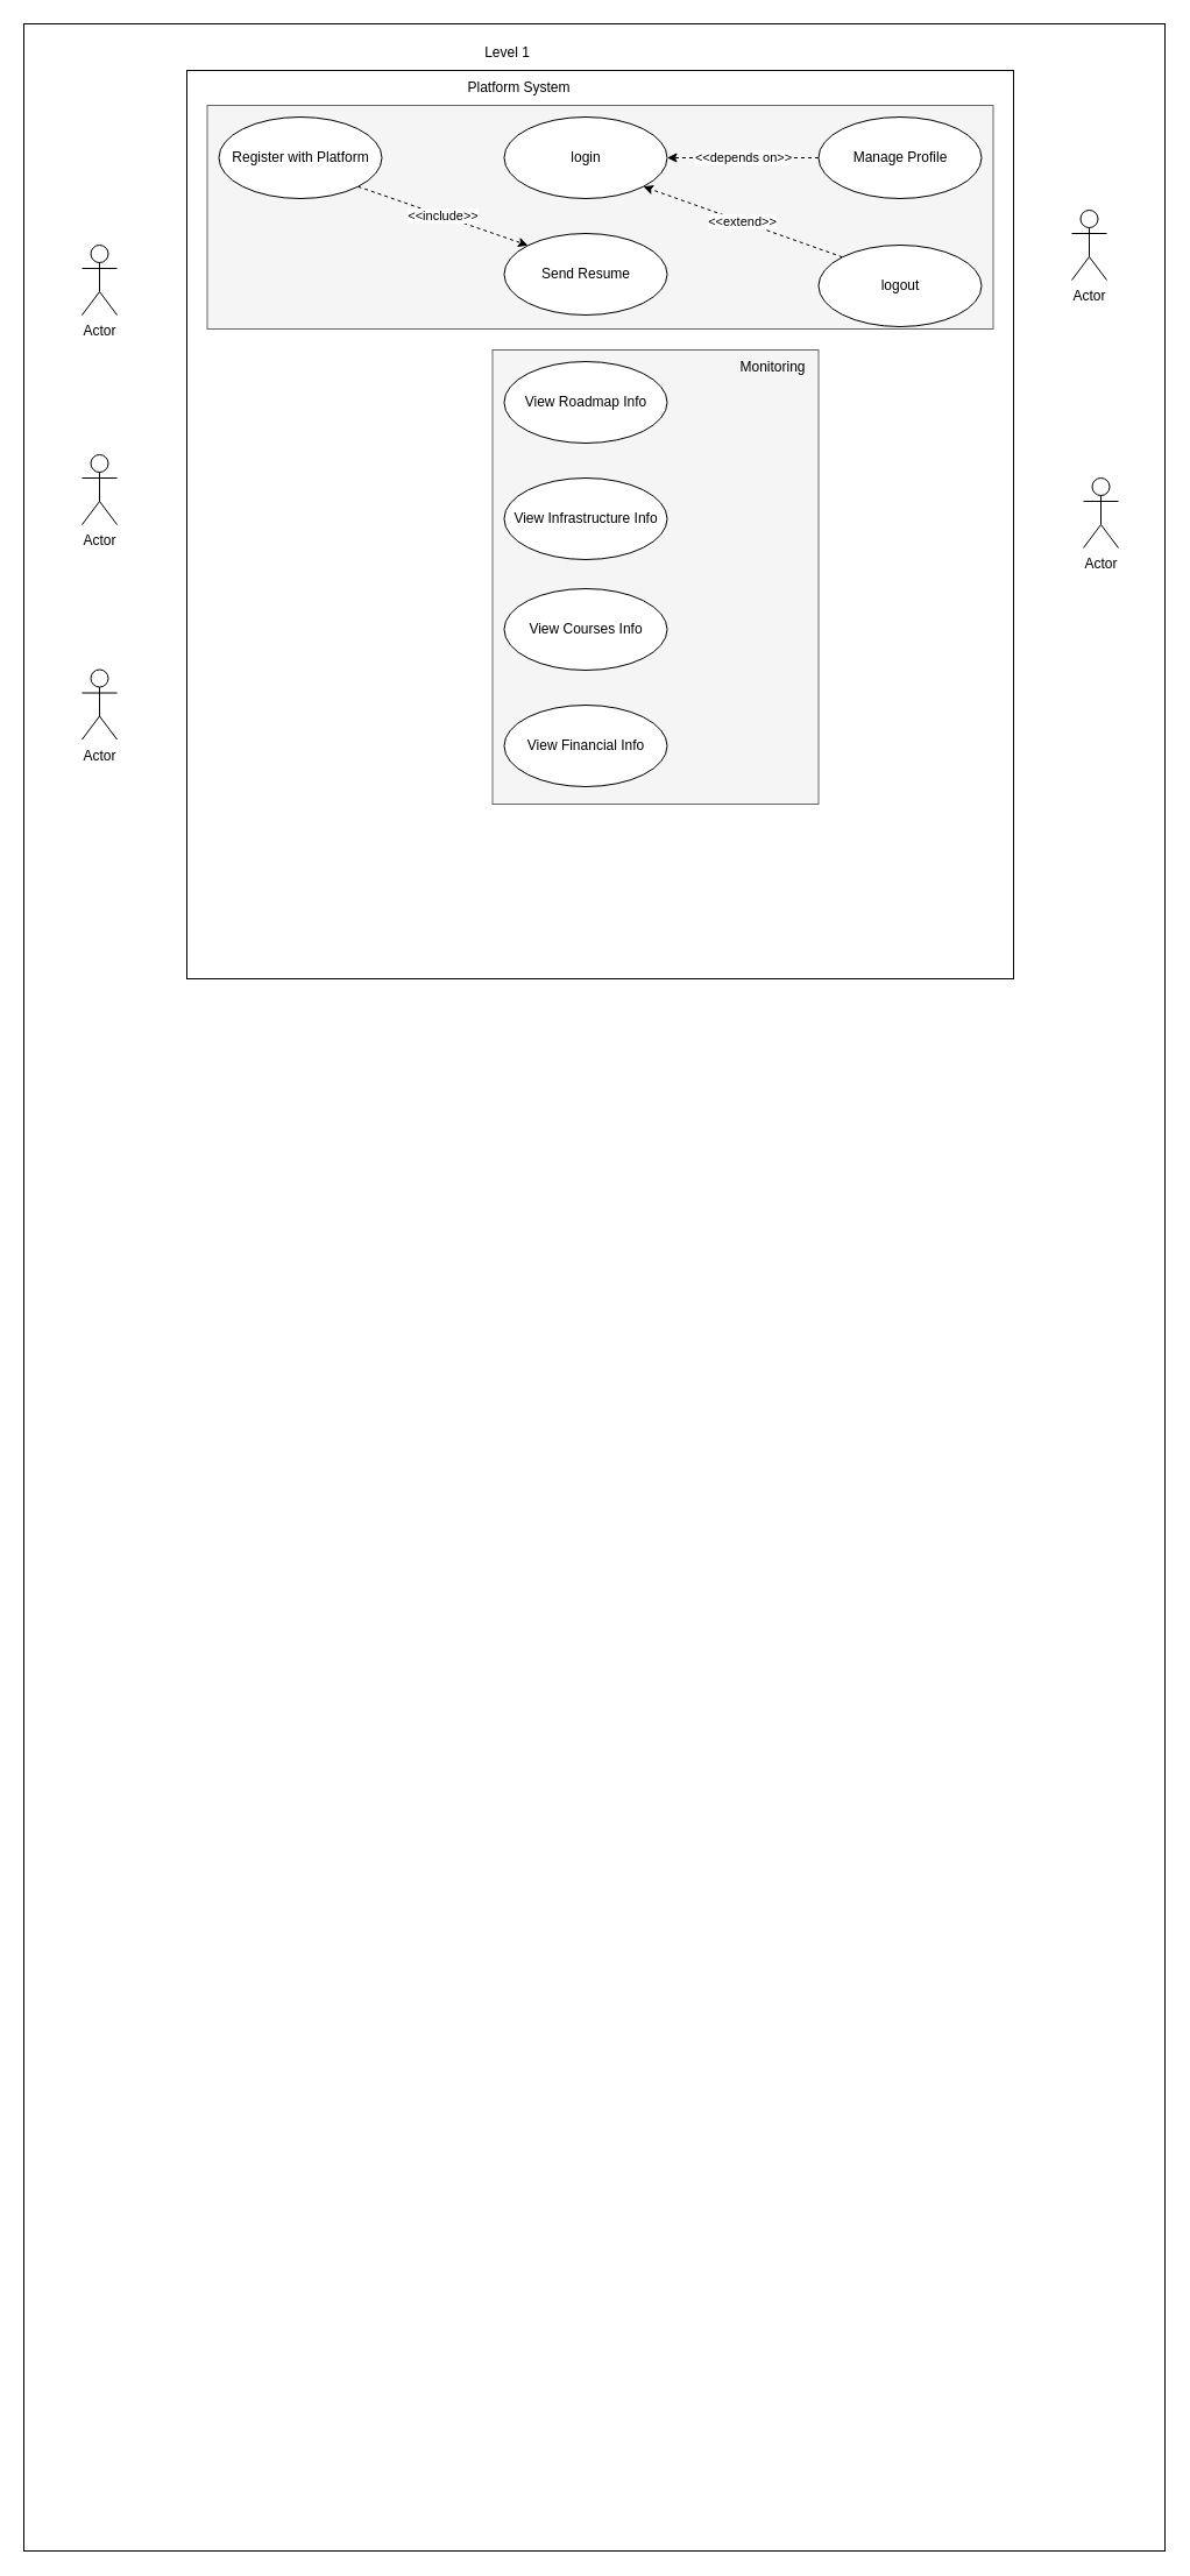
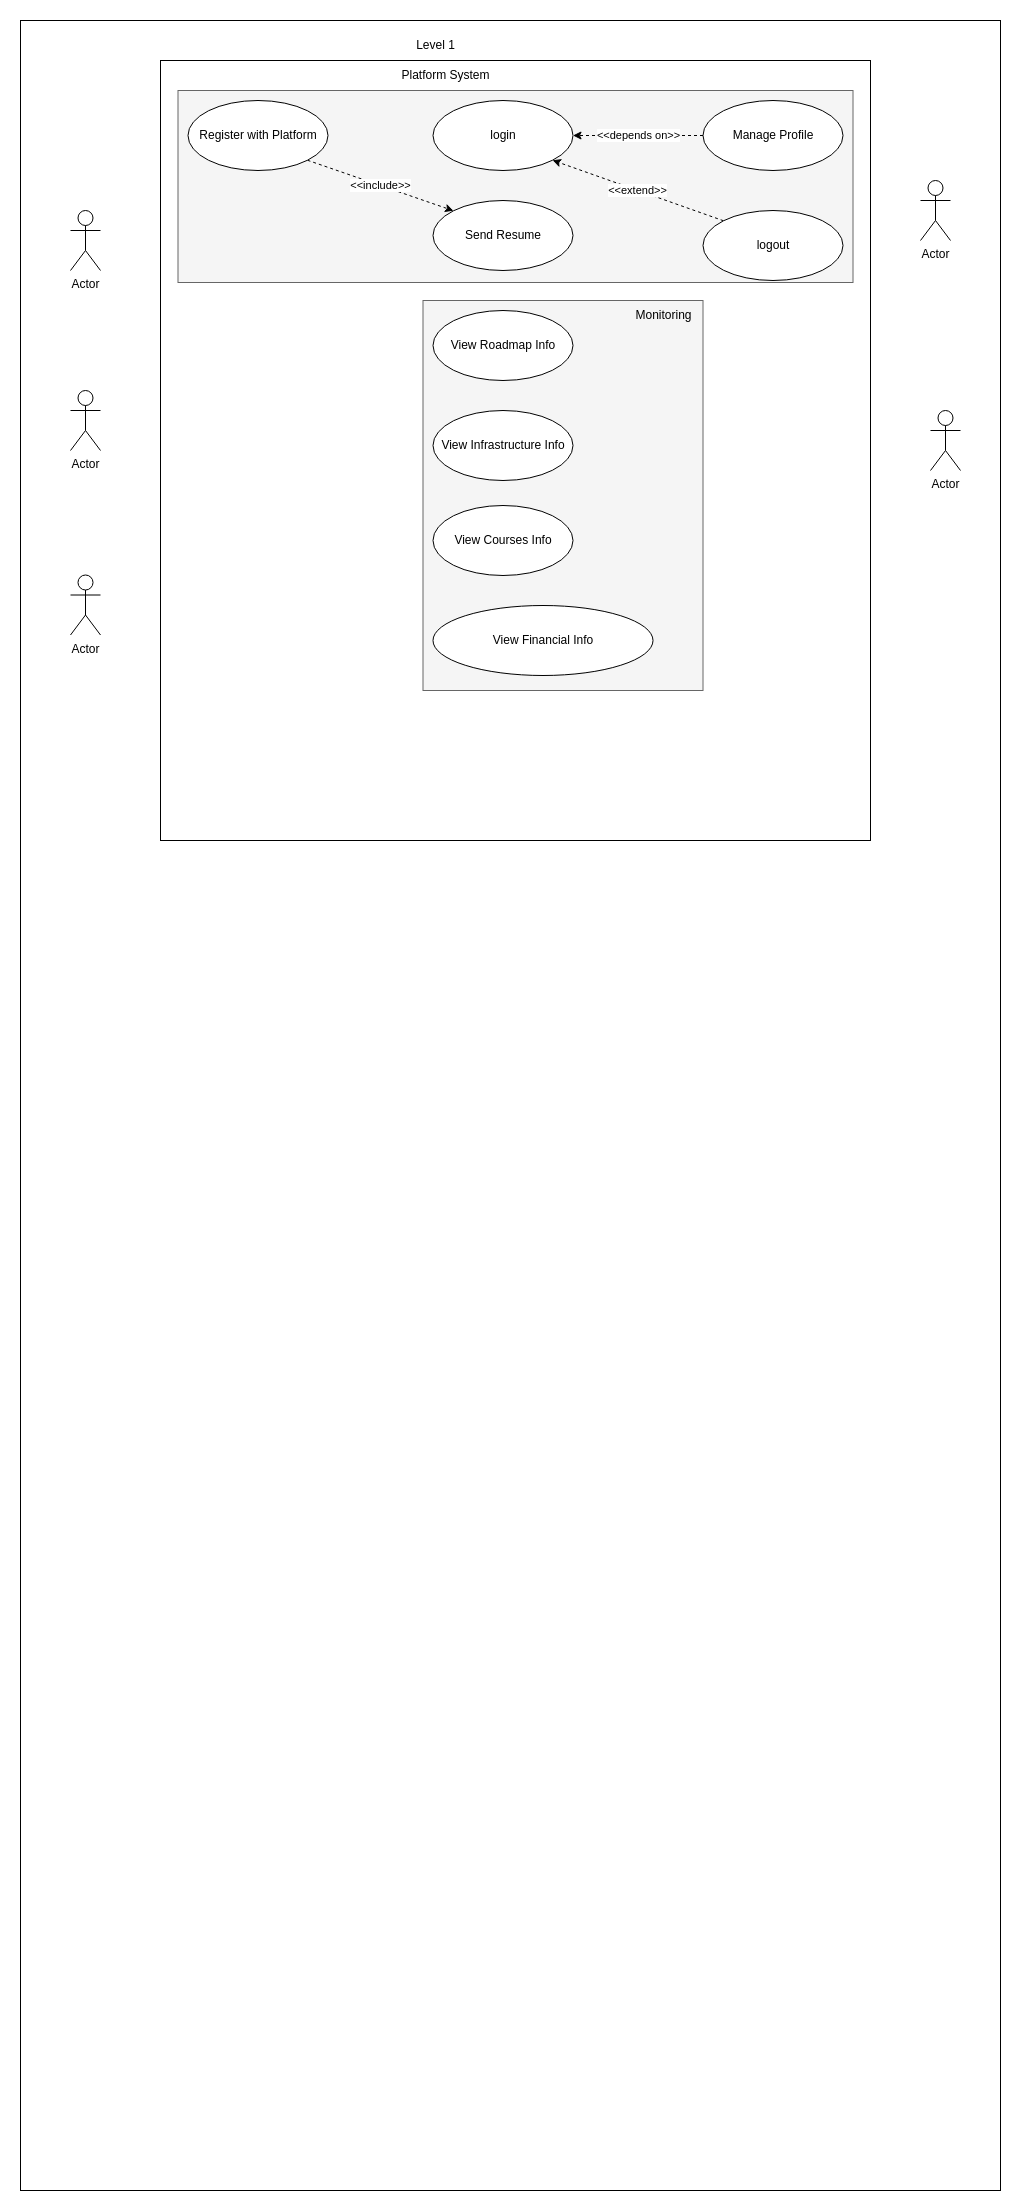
- <mxCell id="24" value="View Financial Info" style="ellipse;whiteSpace=wrap;html=1;" vertex="1" parent="1"><mxGeometry x="432.5" y="605" width="140" height="70" as="geometry" /></mxCell>
+ <mxCell id="24" value="View Financial Info" style="ellipse;whiteSpace=wrap;html=1;" vertex="1" parent="1"><mxGeometry x="432.5" y="605" width="220" height="70" as="geometry" /></mxCell>
